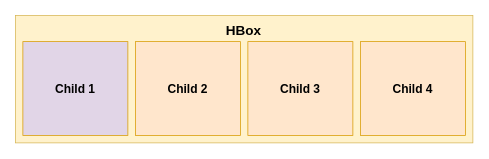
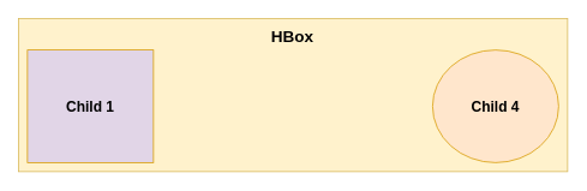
- <mxCell id="4" value="Child 2" style="rounded=0;whiteSpace=wrap;html=1;fillColor=#ffe6cc;strokeColor=#d79b00;fontSize=16;fontStyle=1" vertex="1" parent="1"><mxGeometry x="180" y="55" width="140" height="125" as="geometry" /></mxCell>
- <mxCell id="5" value="Child 3" style="rounded=0;whiteSpace=wrap;html=1;fillColor=#ffe6cc;strokeColor=#d79b00;fontSize=16;fontStyle=1" vertex="1" parent="1"><mxGeometry x="330" y="55" width="140" height="125" as="geometry" /></mxCell>
- <mxCell id="6" value="Child 4" style="rounded=0;whiteSpace=wrap;html=1;fillColor=#ffe6cc;strokeColor=#d79b00;fontSize=16;fontStyle=1" vertex="1" parent="1"><mxGeometry x="480" y="55" width="140" height="125" as="geometry" /></mxCell>
+ <mxCell id="6" value="Child 4" style="ellipse;whiteSpace=wrap;html=1;fillColor=#ffe6cc;strokeColor=#d79b00;fontSize=16;fontStyle=1;" vertex="1" parent="1"><mxGeometry x="480" y="55" width="140" height="125" as="geometry" /></mxCell>
